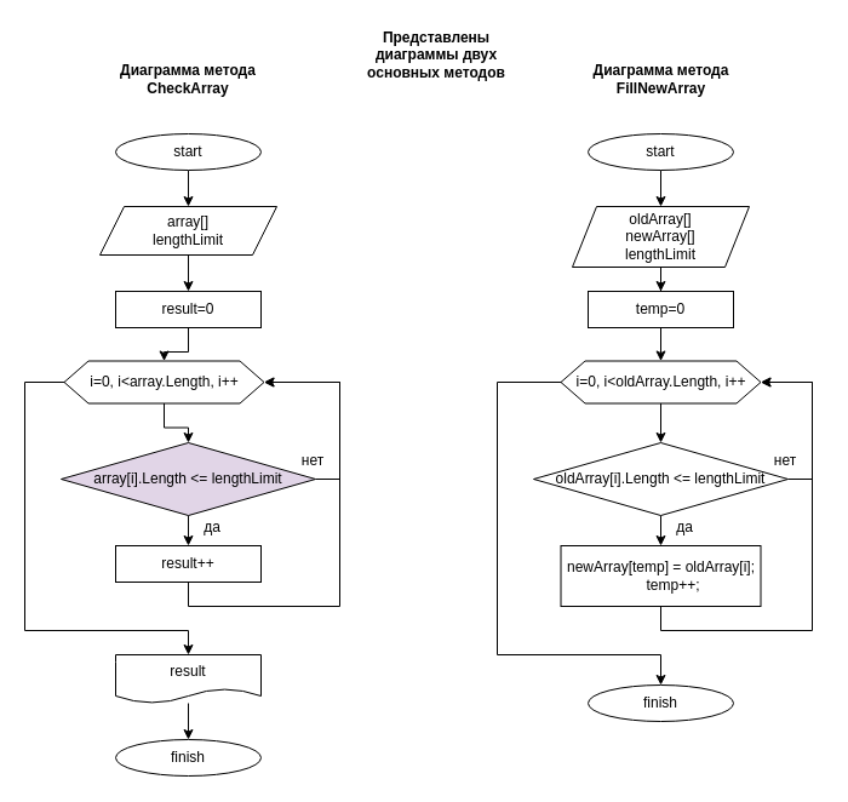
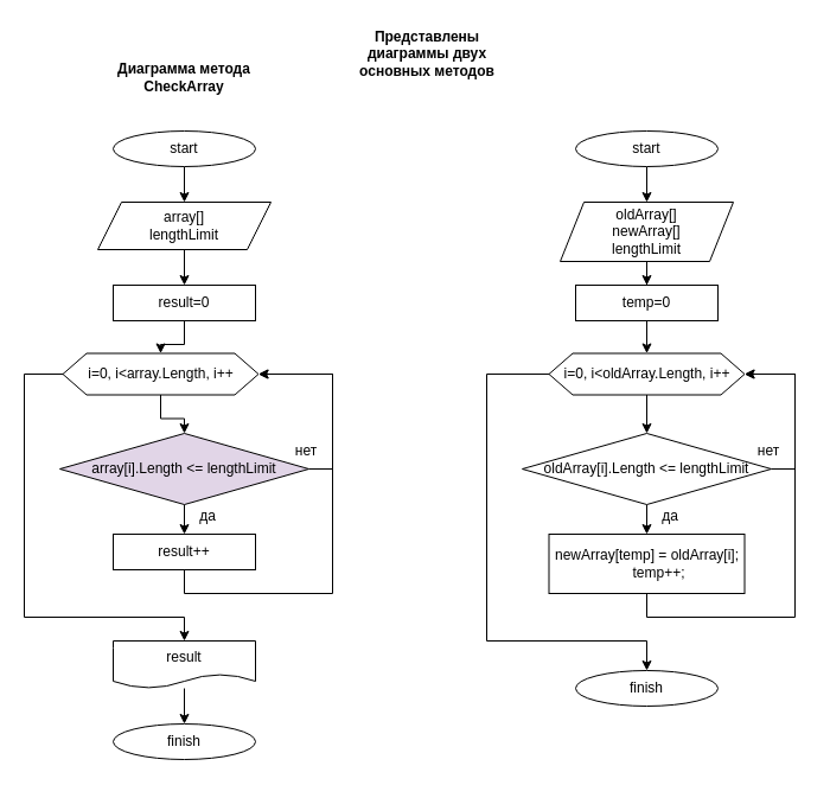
- <mxCell id="22" value="&lt;b&gt;Диаграмма метода&lt;br&gt;FillNewArray&lt;/b&gt;" style="text;html=1;strokeColor=none;fillColor=none;align=center;verticalAlign=middle;whiteSpace=wrap;rounded=0;" vertex="1" parent="1"><mxGeometry x="447.5" y="50" width="195" height="30" as="geometry" /></mxCell>
